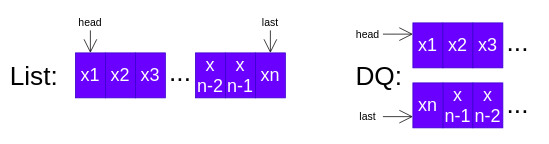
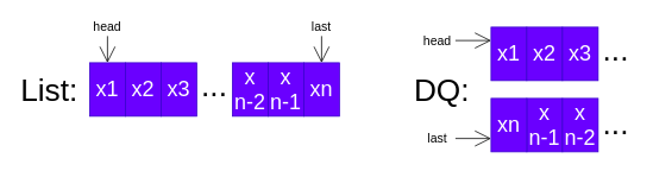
- <mxCell id="8" value="List:" style="text;html=1;strokeColor=none;fillColor=none;align=center;verticalAlign=middle;whiteSpace=wrap;rounded=0;fontSize=35;" vertex="1" parent="1"><mxGeometry x="10" y="90" width="70" height="20" as="geometry" /></mxCell>
+ <mxCell id="8" value="List:" style="text;html=1;strokeColor=none;fillColor=none;align=center;verticalAlign=middle;whiteSpace=wrap;rounded=0;fontSize=35;" vertex="1" parent="1"><mxGeometry x="20" y="90" width="70" height="20" as="geometry" /></mxCell>
- <mxCell id="18" value="DQ:" style="text;html=1;strokeColor=none;fillColor=none;align=center;verticalAlign=middle;whiteSpace=wrap;rounded=0;fontSize=35;" vertex="1" parent="1"><mxGeometry x="470" y="90" width="70" height="20" as="geometry" /></mxCell>
+ <mxCell id="18" value="DQ:" style="text;html=1;strokeColor=none;fillColor=none;align=center;verticalAlign=middle;whiteSpace=wrap;rounded=0;fontSize=35;" vertex="1" parent="1"><mxGeometry x="460" y="90" width="70" height="20" as="geometry" /></mxCell>
